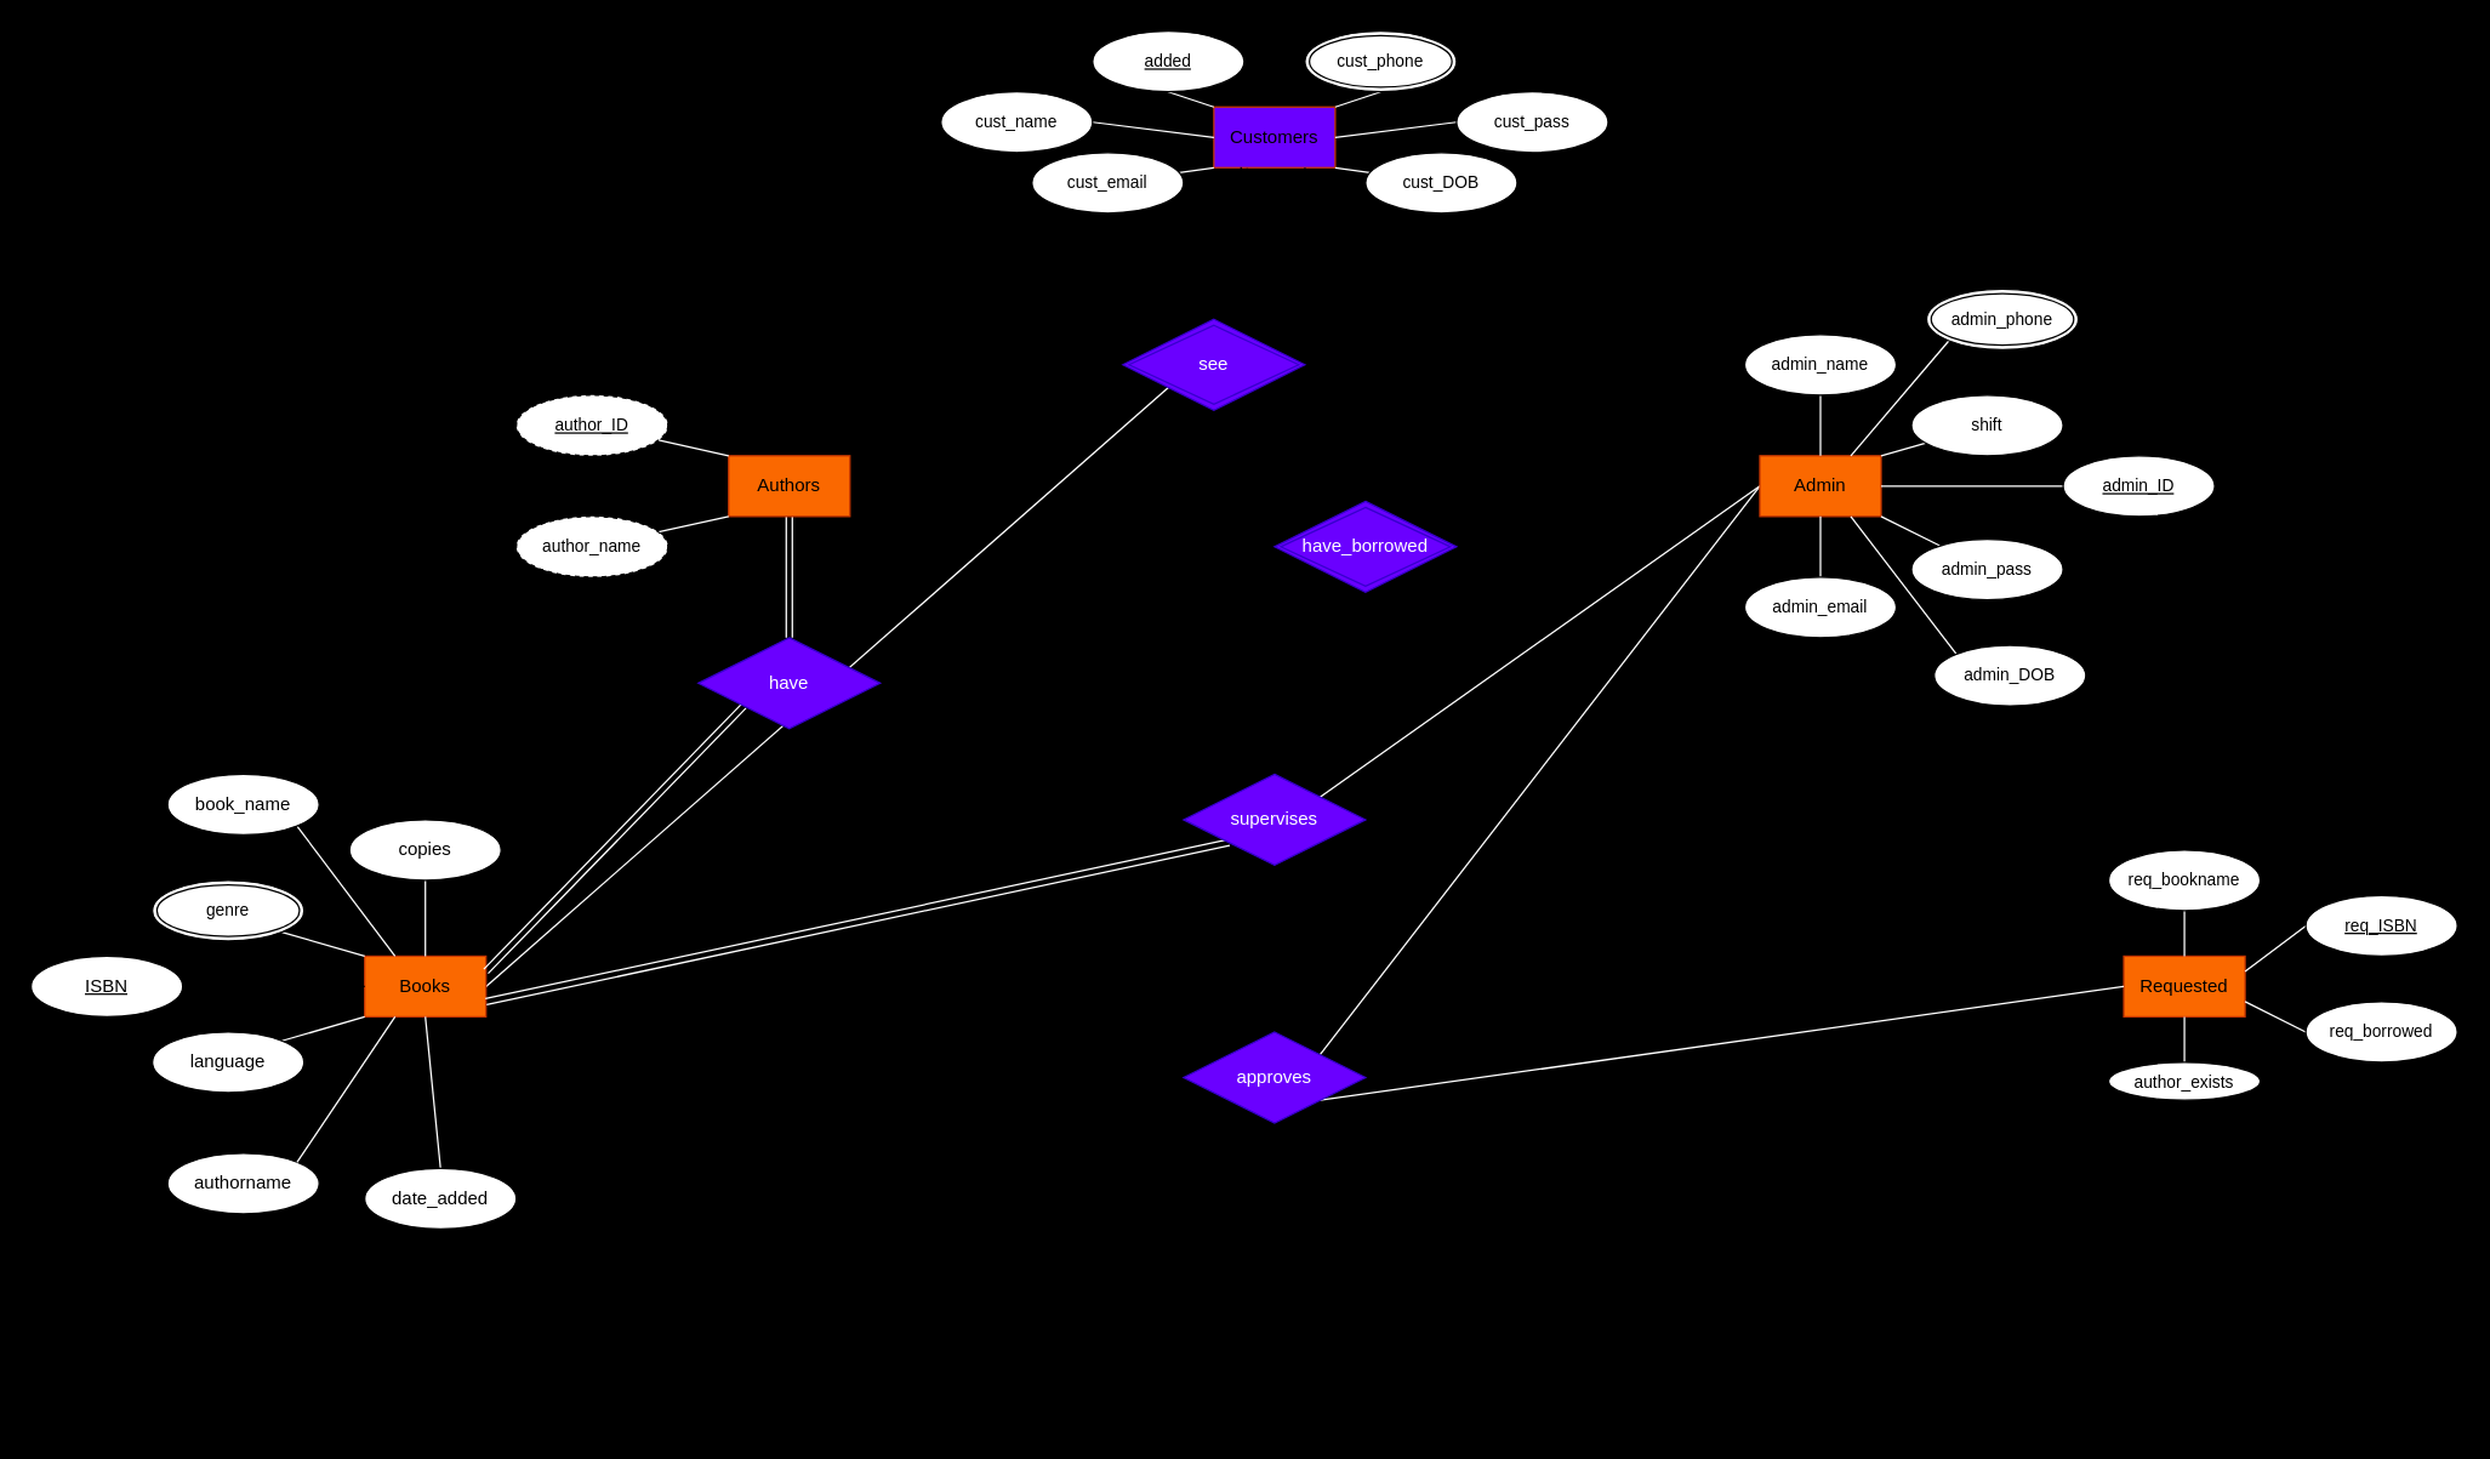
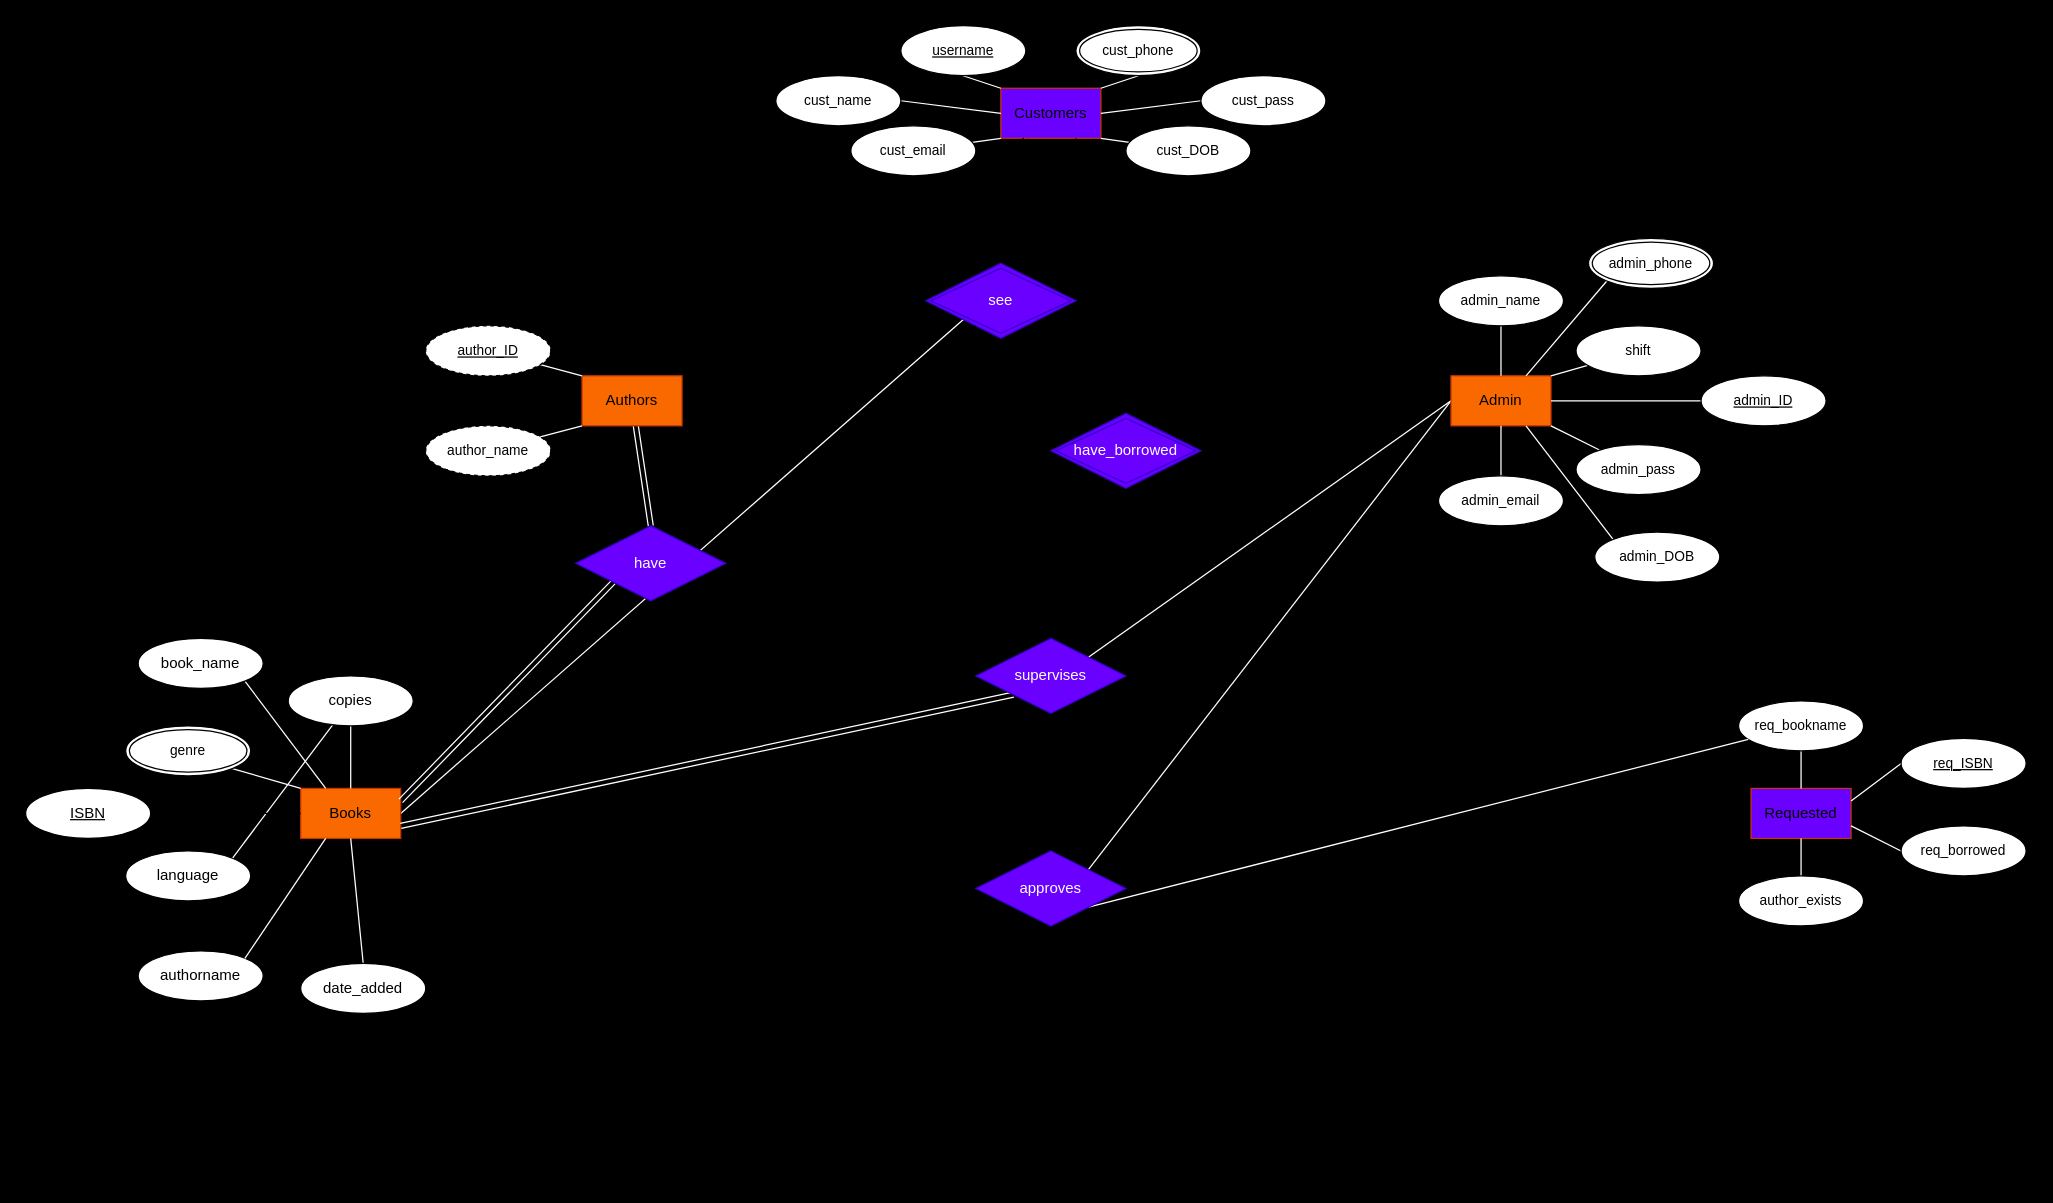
- <mxCell id="24" value="added" style="ellipse;whiteSpace=wrap;html=1;align=center;fontStyle=4;fontFamily=Helvetica;fontSize=11;fontColor=default;rounded=0;" parent="1" vertex="1"><mxGeometry x="720" y="20" width="100" height="40" as="geometry" /></mxCell>
+ <mxCell id="24" value="username" style="ellipse;whiteSpace=wrap;html=1;align=center;fontStyle=4;fontFamily=Helvetica;fontSize=11;fontColor=default;rounded=0;" parent="1" vertex="1"><mxGeometry x="720" y="20" width="100" height="40" as="geometry" /></mxCell>
- <mxCell id="6" value="Authors" style="rounded=0;whiteSpace=wrap;html=1;fillColor=#fa6800;fontColor=#000000;strokeColor=#C73500;" parent="1" vertex="1"><mxGeometry x="480" y="300" width="80" height="40" as="geometry" /></mxCell>
+ <mxCell id="6" value="Authors" style="rounded=0;whiteSpace=wrap;html=1;fillColor=#fa6800;fontColor=#000000;strokeColor=#C73500;" parent="1" vertex="1"><mxGeometry x="465" y="300" width="80" height="40" as="geometry" /></mxCell>
- <mxCell id="4" value="Requested" style="rounded=0;whiteSpace=wrap;html=1;fillColor=#fa6800;fontColor=#000000;strokeColor=#C73500;" parent="1" vertex="1"><mxGeometry x="1400" y="630" width="80" height="40" as="geometry" /></mxCell>
+ <mxCell id="4" value="Requested" style="rounded=0;whiteSpace=wrap;html=1;fillColor=#6a00ff;fontColor=#000000;strokeColor=#C73500;" parent="1" vertex="1"><mxGeometry x="1400" y="630" width="80" height="40" as="geometry" /></mxCell>
- <mxCell id="11" value="" style="endArrow=none;html=1;entryX=0;entryY=1;entryDx=0;entryDy=0;exitX=1;exitY=0;exitDx=0;exitDy=0;rounded=0;strokeColor=#FFFFFF;" parent="1" source="12" target="3" edge="1"><mxGeometry width="50" height="50" relative="1" as="geometry"><mxPoint x="170" y="710" as="sourcePoint" /><mxPoint x="220" y="660" as="targetPoint" /></mxGeometry></mxCell>
+ <mxCell id="11" value="" style="endArrow=none;html=1;exitX=1;exitY=0;exitDx=0;exitDy=0;rounded=0;strokeColor=#FFFFFF;" parent="1" source="12" target="73" edge="1"><mxGeometry width="50" height="50" relative="1" as="geometry"><mxPoint x="170" y="710" as="sourcePoint" /><mxPoint x="220" y="660" as="targetPoint" /></mxGeometry></mxCell>
- <mxCell id="67" style="edgeStyle=none;html=1;entryX=0;entryY=0.5;entryDx=0;entryDy=0;endArrow=none;endFill=0;exitX=1;exitY=1;exitDx=0;exitDy=0;strokeColor=#FFFFFF;" parent="1" source="68" target="4" edge="1"><mxGeometry relative="1" as="geometry" /></mxCell>
+ <mxCell id="67" style="edgeStyle=none;html=1;endArrow=none;endFill=0;exitX=1;exitY=1;exitDx=0;exitDy=0;strokeColor=#FFFFFF;" parent="1" source="68" target="54" edge="1"><mxGeometry relative="1" as="geometry" /></mxCell>
- <mxCell id="58" value="author_exists" style="ellipse;whiteSpace=wrap;html=1;align=center;fontFamily=Helvetica;fontSize=11;fontColor=default;rounded=0;" parent="1" vertex="1"><mxGeometry x="1390" y="700" width="100" height="25" as="geometry" /></mxCell>
+ <mxCell id="58" value="author_exists" style="ellipse;whiteSpace=wrap;html=1;align=center;fontFamily=Helvetica;fontSize=11;fontColor=default;rounded=0;" parent="1" vertex="1"><mxGeometry x="1390" y="700" width="100" height="40" as="geometry" /></mxCell>
